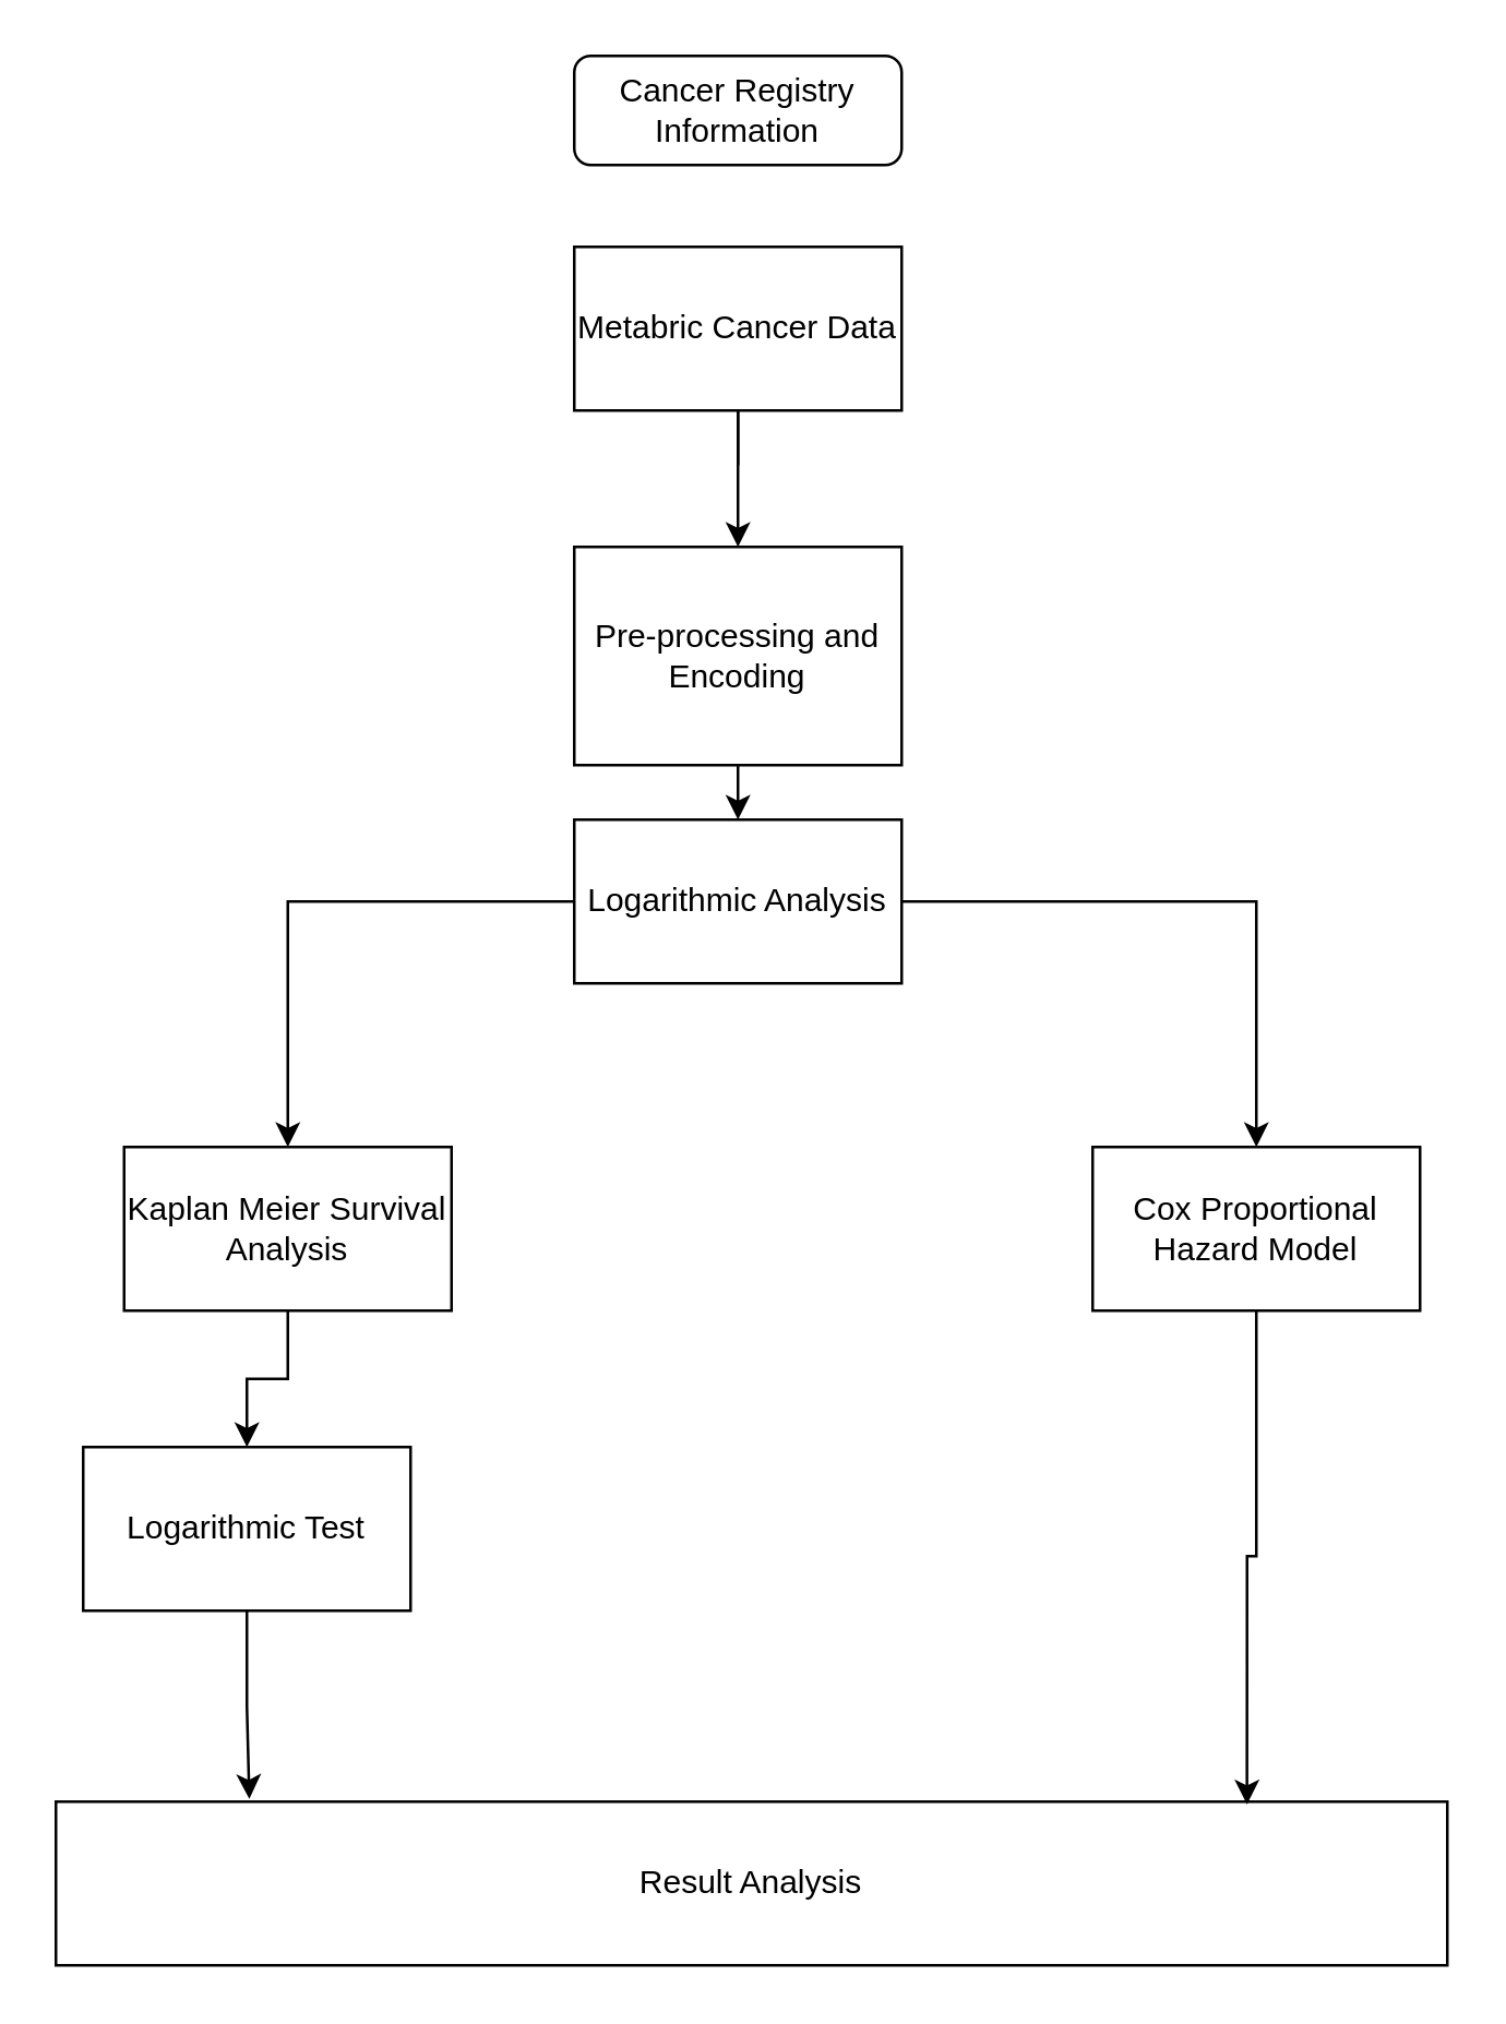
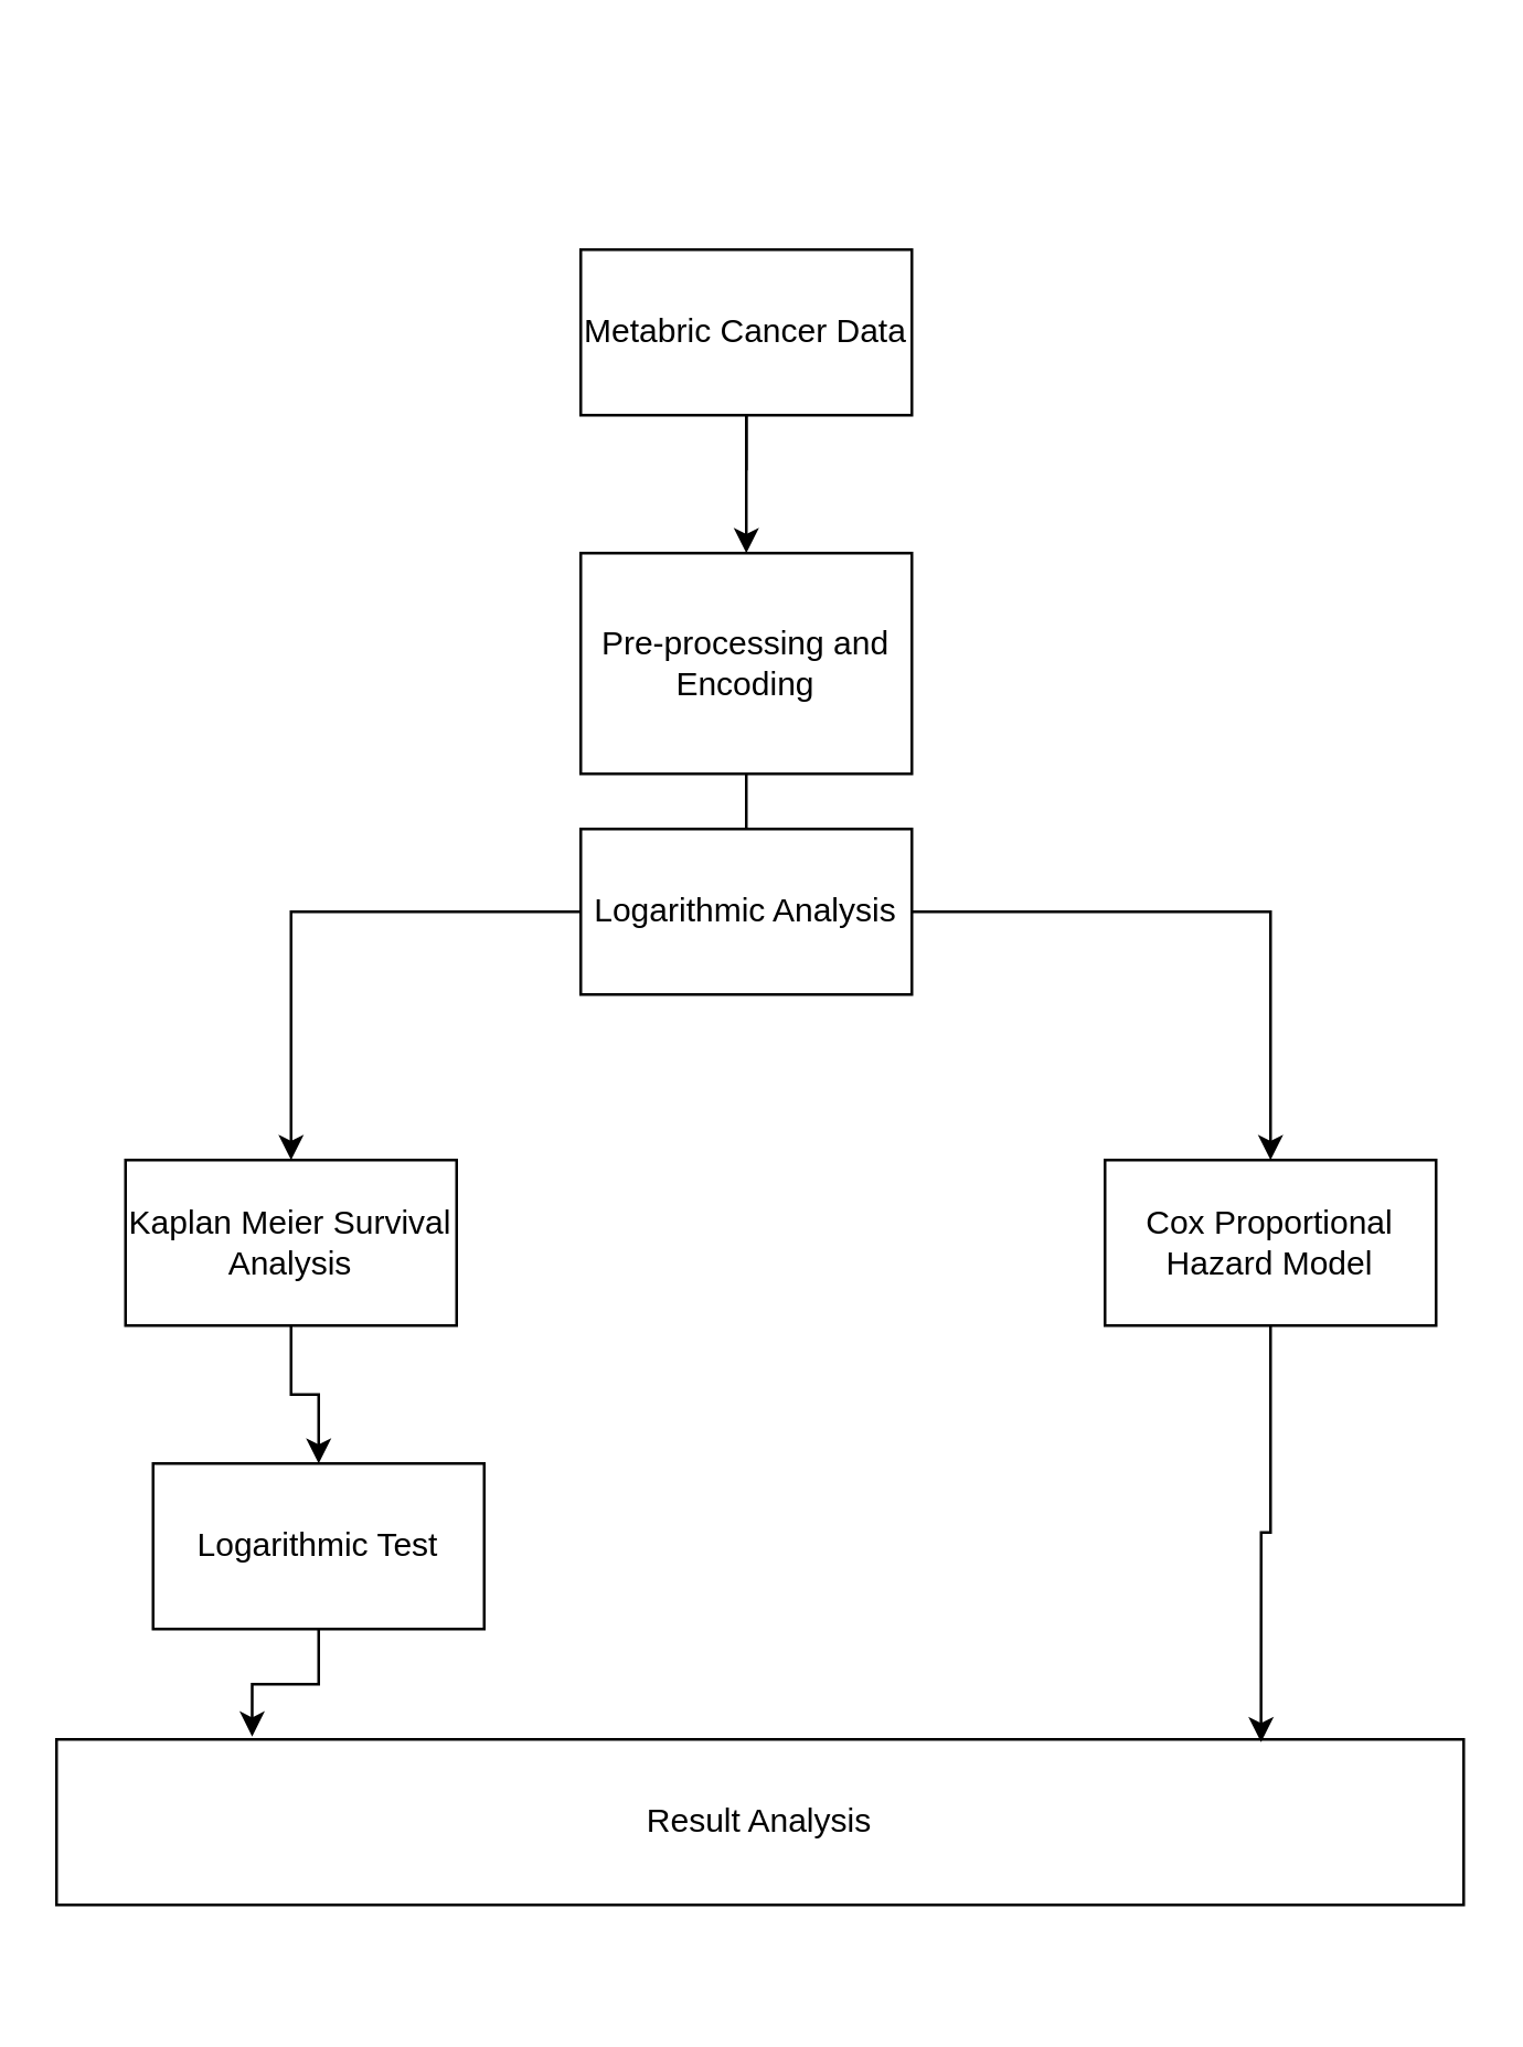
- <mxCell id="3" value="Cancer Registry Information" style="rounded=1;whiteSpace=wrap;html=1;" vertex="1" parent="1"><mxGeometry x="210" y="20" width="120" height="40" as="geometry" /></mxCell>
- <mxCell id="5" style="edgeStyle=orthogonalEdgeStyle;rounded=0;orthogonalLoop=1;jettySize=auto;html=1;exitX=0.5;exitY=1;exitDx=0;exitDy=0;entryX=0.5;entryY=0;entryDx=0;entryDy=0;" edge="1" parent="1" source="6" target="10"><mxGeometry relative="1" as="geometry" /></mxCell>
+ <mxCell id="5" style="edgeStyle=orthogonalEdgeStyle;rounded=0;orthogonalLoop=1;jettySize=auto;html=1;exitX=0.5;exitY=1;exitDx=0;exitDy=0;entryX=0.5;entryY=0;entryDx=0;entryDy=0;endArrow=none;" edge="1" parent="1" source="6" target="10"><mxGeometry relative="1" as="geometry" /></mxCell>
- <mxCell id="14" value="Logarithmic Test" style="rounded=0;whiteSpace=wrap;html=1;" vertex="1" parent="1"><mxGeometry x="30" y="530" width="120" height="60" as="geometry" /></mxCell>
+ <mxCell id="14" value="Logarithmic Test" style="rounded=0;whiteSpace=wrap;html=1;" vertex="1" parent="1"><mxGeometry x="55" y="530" width="120" height="60" as="geometry" /></mxCell>
- <mxCell id="15" value="Result Analysis" style="rounded=0;whiteSpace=wrap;html=1;" vertex="1" parent="1"><mxGeometry x="20" y="660" width="510" height="60" as="geometry" /></mxCell>
+ <mxCell id="15" value="Result Analysis" style="rounded=0;whiteSpace=wrap;html=1;" vertex="1" parent="1"><mxGeometry x="20" y="630" width="510" height="60" as="geometry" /></mxCell>
